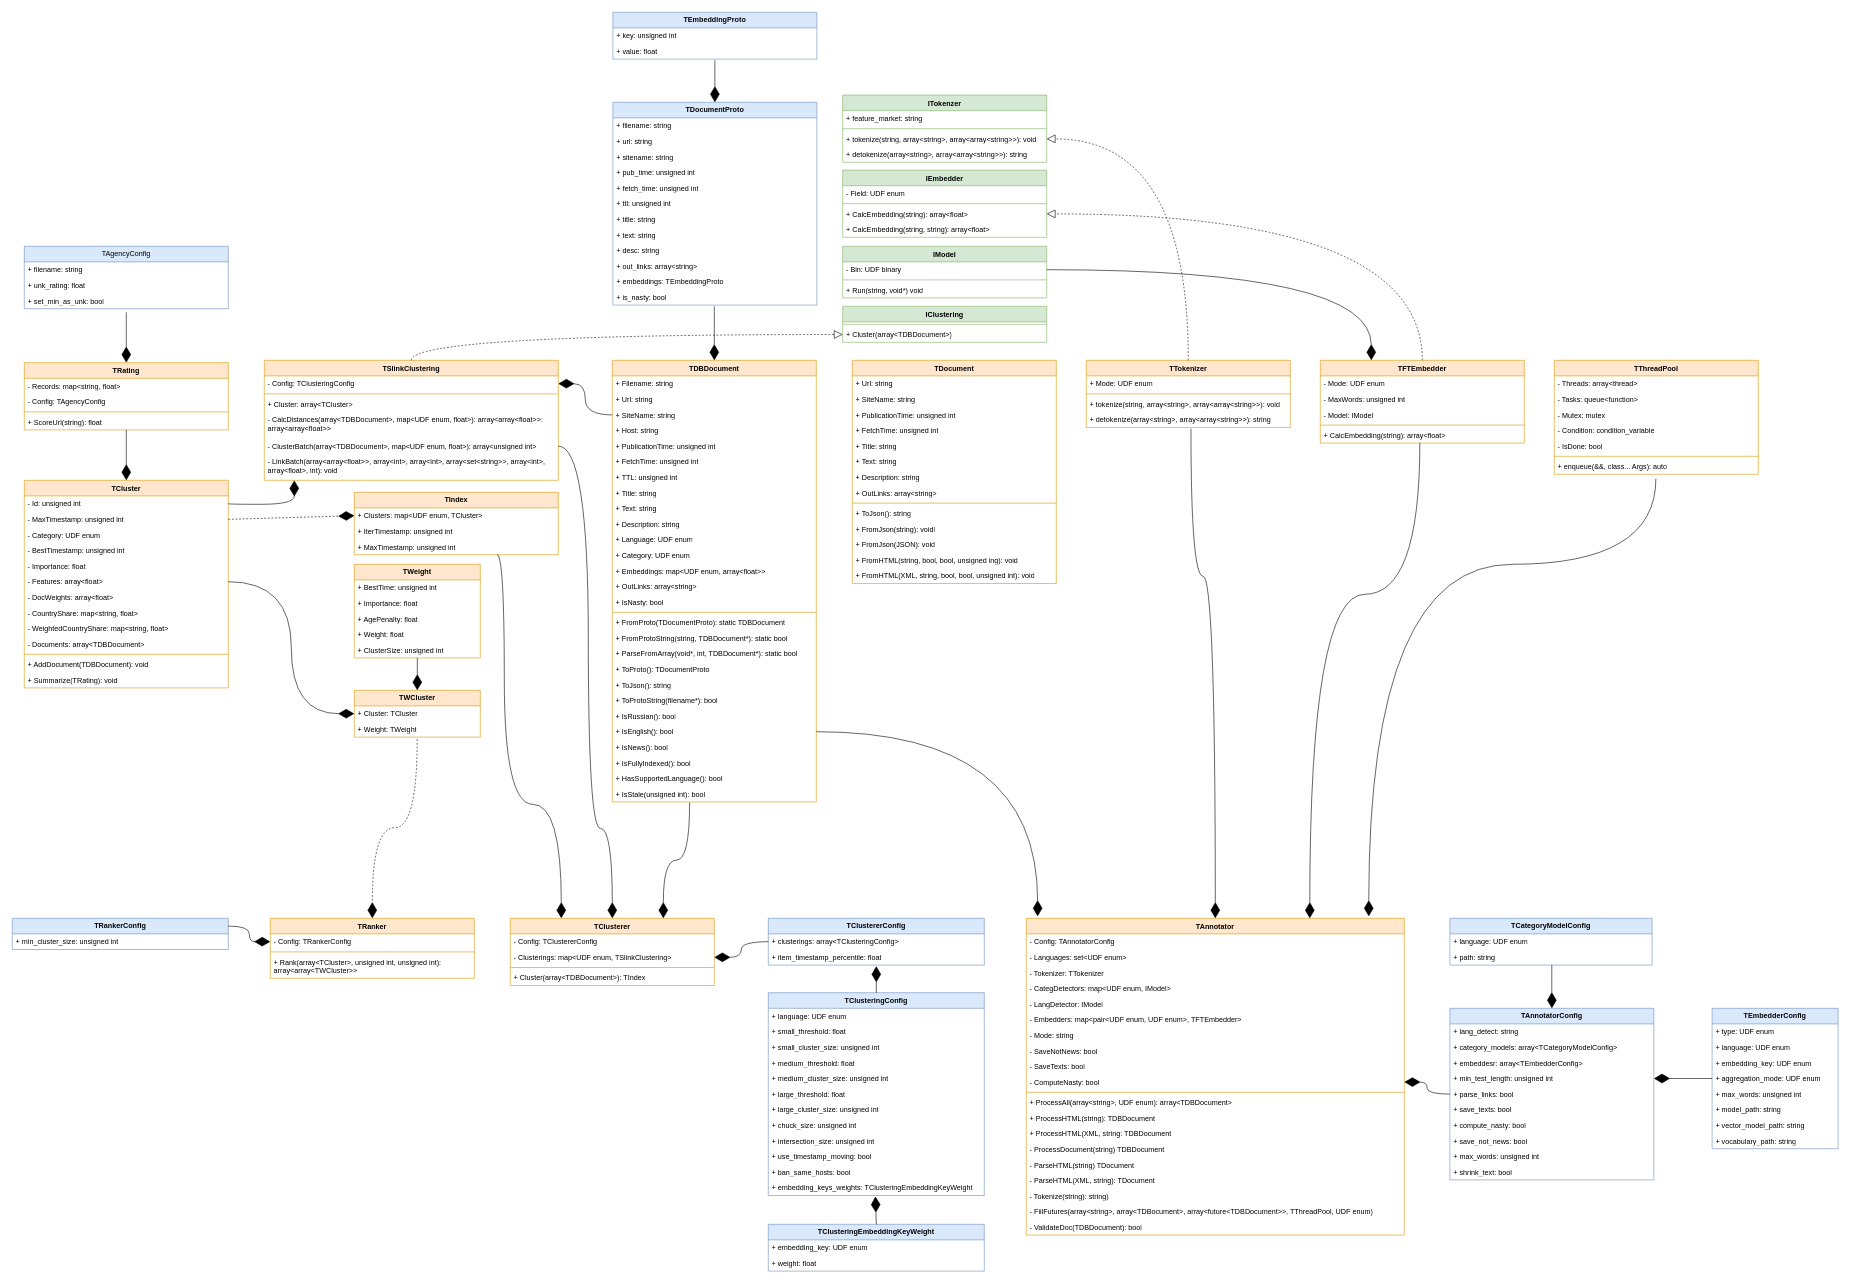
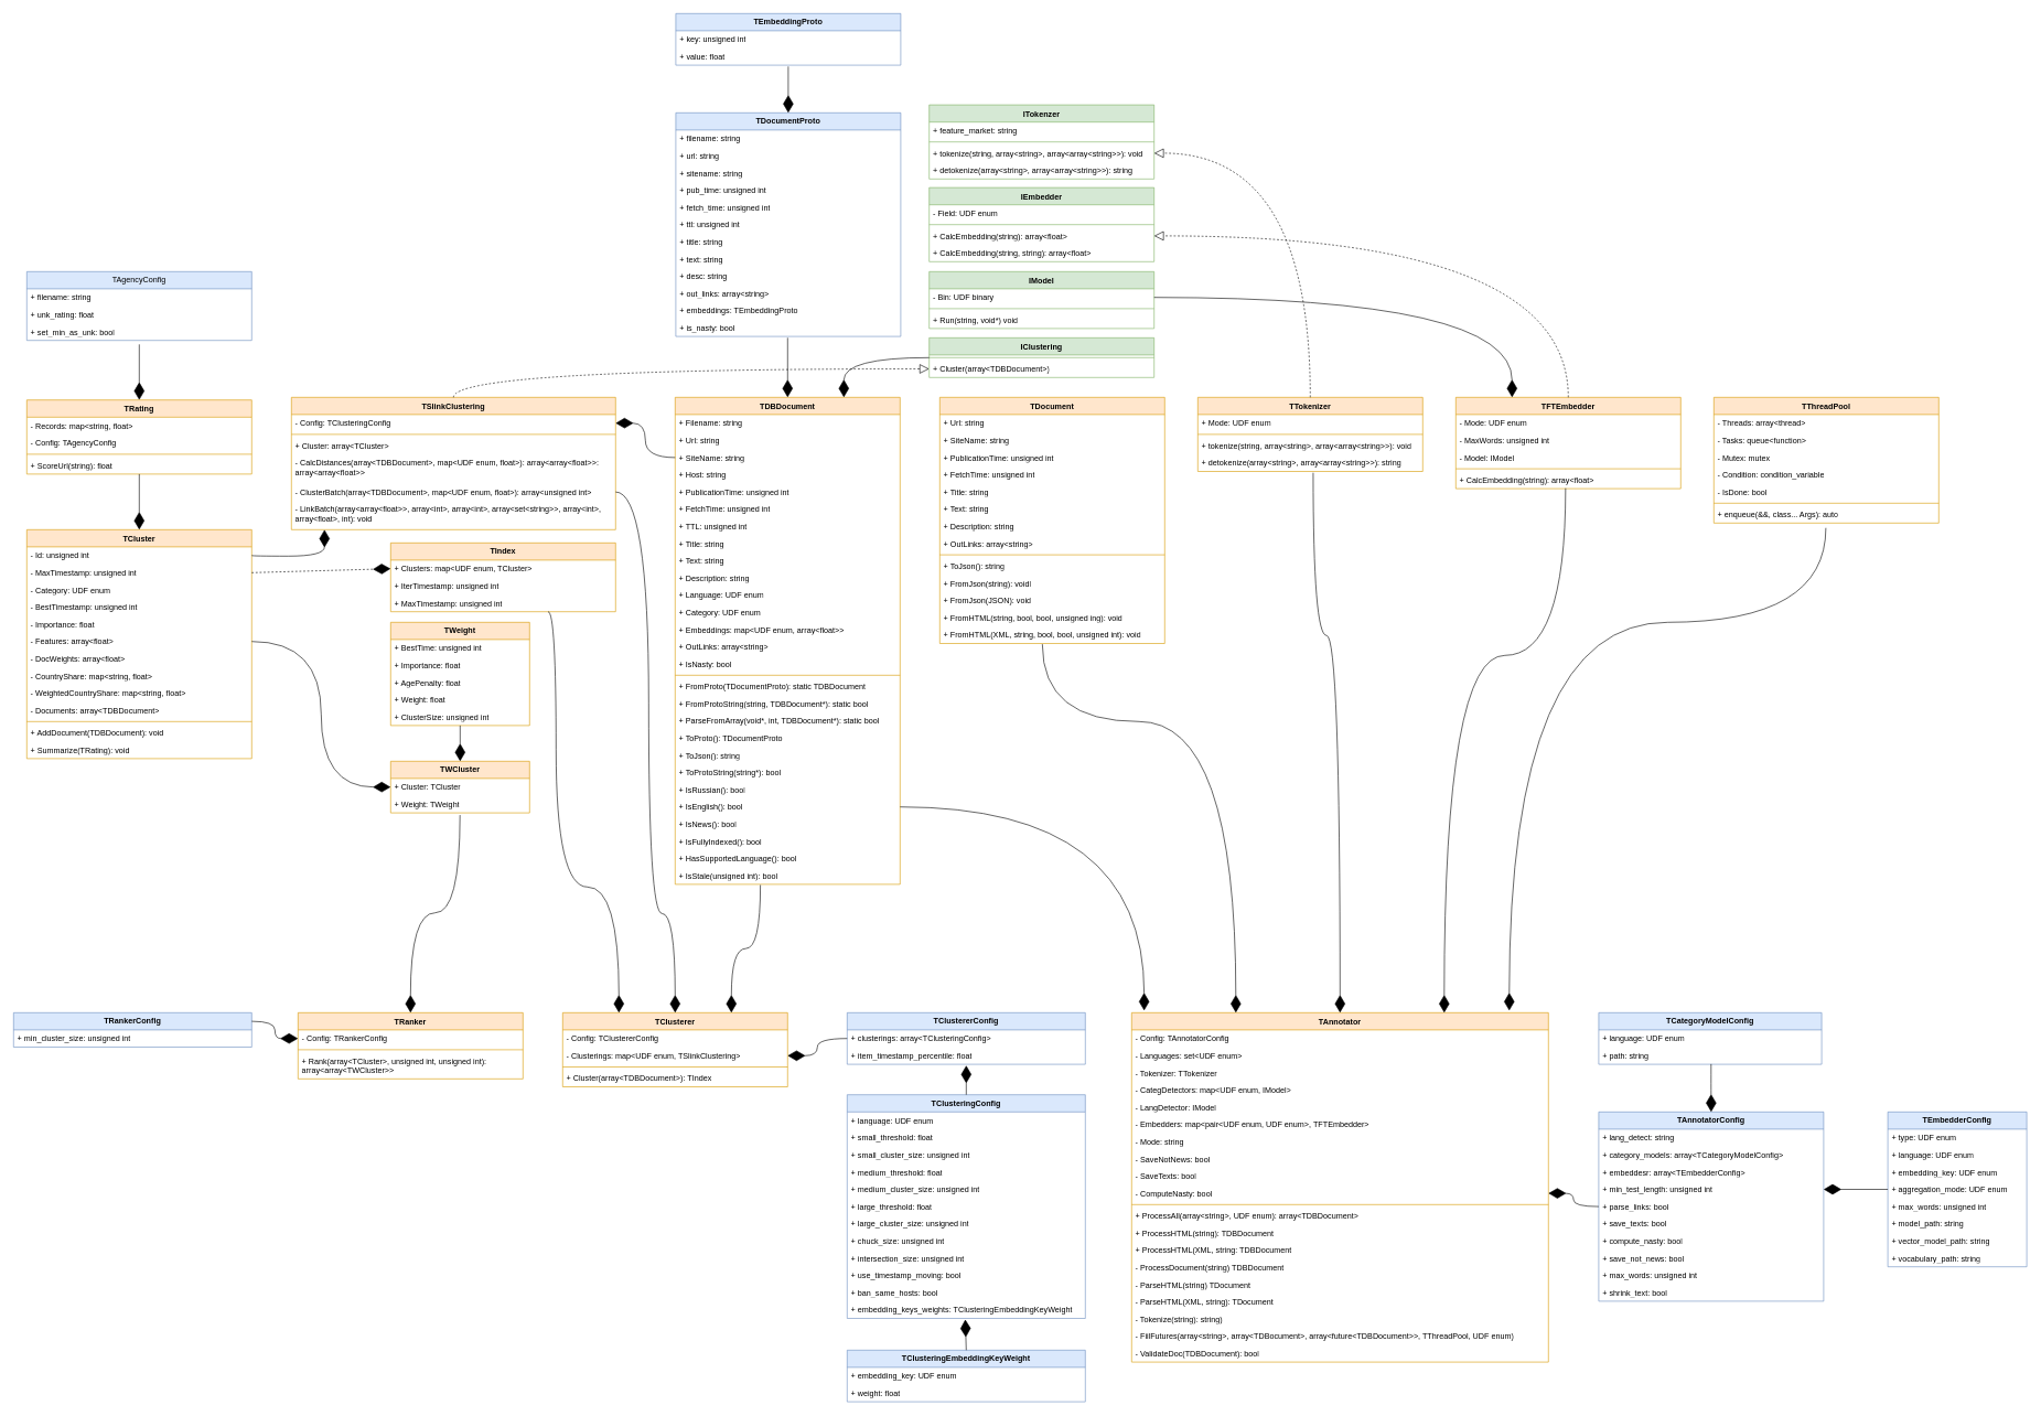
+ <mxCell id="175" value="" style="endArrow=diamondThin;endFill=1;endSize=24;html=1;rounded=0;exitX=0;exitY=0.5;exitDx=0;exitDy=0;entryX=0.75;entryY=0;entryDx=0;entryDy=0;edgeStyle=orthogonalEdgeStyle;curved=1;" edge="1" parent="1" source="144" target="2"><mxGeometry width="160" relative="1" as="geometry"><mxPoint x="1210" y="740" as="sourcePoint" /><mxPoint x="1370" y="740" as="targetPoint" /></mxGeometry></mxCell>
- <mxCell id="24" value="+ ToProtoString(filename*): bool" style="text;strokeColor=none;fillColor=none;align=left;verticalAlign=top;spacingLeft=4;spacingRight=4;overflow=hidden;rotatable=0;points=[[0,0.5],[1,0.5]];portConstraint=eastwest;whiteSpace=wrap;html=1;" vertex="1" parent="2"><mxGeometry y="554" width="340" height="26" as="geometry" /></mxCell>
+ <mxCell id="24" value="+ ToProtoString(string*): bool" style="text;strokeColor=none;fillColor=none;align=left;verticalAlign=top;spacingLeft=4;spacingRight=4;overflow=hidden;rotatable=0;points=[[0,0.5],[1,0.5]];portConstraint=eastwest;whiteSpace=wrap;html=1;" vertex="1" parent="2"><mxGeometry y="554" width="340" height="26" as="geometry" /></mxCell>
+ <mxCell id="113" value="" style="endArrow=diamondThin;endFill=1;endSize=24;html=1;rounded=0;exitX=0.456;exitY=1.038;exitDx=0;exitDy=0;entryX=0.25;entryY=0;entryDx=0;entryDy=0;edgeStyle=orthogonalEdgeStyle;curved=1;exitPerimeter=0;" edge="1" parent="1" source="83" target="48"><mxGeometry width="160" relative="1" as="geometry"><mxPoint x="2060" y="1728" as="sourcePoint" /><mxPoint x="1930" y="849" as="targetPoint" /><Array as="points"><mxPoint x="1575" y="1090" /><mxPoint x="1868" y="1090" /></Array></mxGeometry></mxCell>
- <mxCell id="243" value="" style="endArrow=diamondThin;endFill=1;endSize=24;html=1;rounded=0;exitX=0.499;exitY=1.127;exitDx=0;exitDy=0;exitPerimeter=0;entryX=0.5;entryY=0;entryDx=0;entryDy=0;edgeStyle=orthogonalEdgeStyle;curved=1;dashed=1;" edge="1" parent="1" source="236" target="239"><mxGeometry width="160" relative="1" as="geometry"><mxPoint x="660" y="1180" as="sourcePoint" /><mxPoint x="820" y="1180" as="targetPoint" /><Array as="points"><mxPoint x="695" y="1379" /><mxPoint x="620" y="1379" /></Array></mxGeometry></mxCell>
+ <mxCell id="243" value="" style="endArrow=diamondThin;endFill=1;endSize=24;html=1;rounded=0;exitX=0.499;exitY=1.127;exitDx=0;exitDy=0;exitPerimeter=0;entryX=0.5;entryY=0;entryDx=0;entryDy=0;edgeStyle=orthogonalEdgeStyle;curved=1;" edge="1" parent="1" source="236" target="239"><mxGeometry width="160" relative="1" as="geometry"><mxPoint x="660" y="1180" as="sourcePoint" /><mxPoint x="820" y="1180" as="targetPoint" /><Array as="points"><mxPoint x="695" y="1379" /><mxPoint x="620" y="1379" /></Array></mxGeometry></mxCell>
